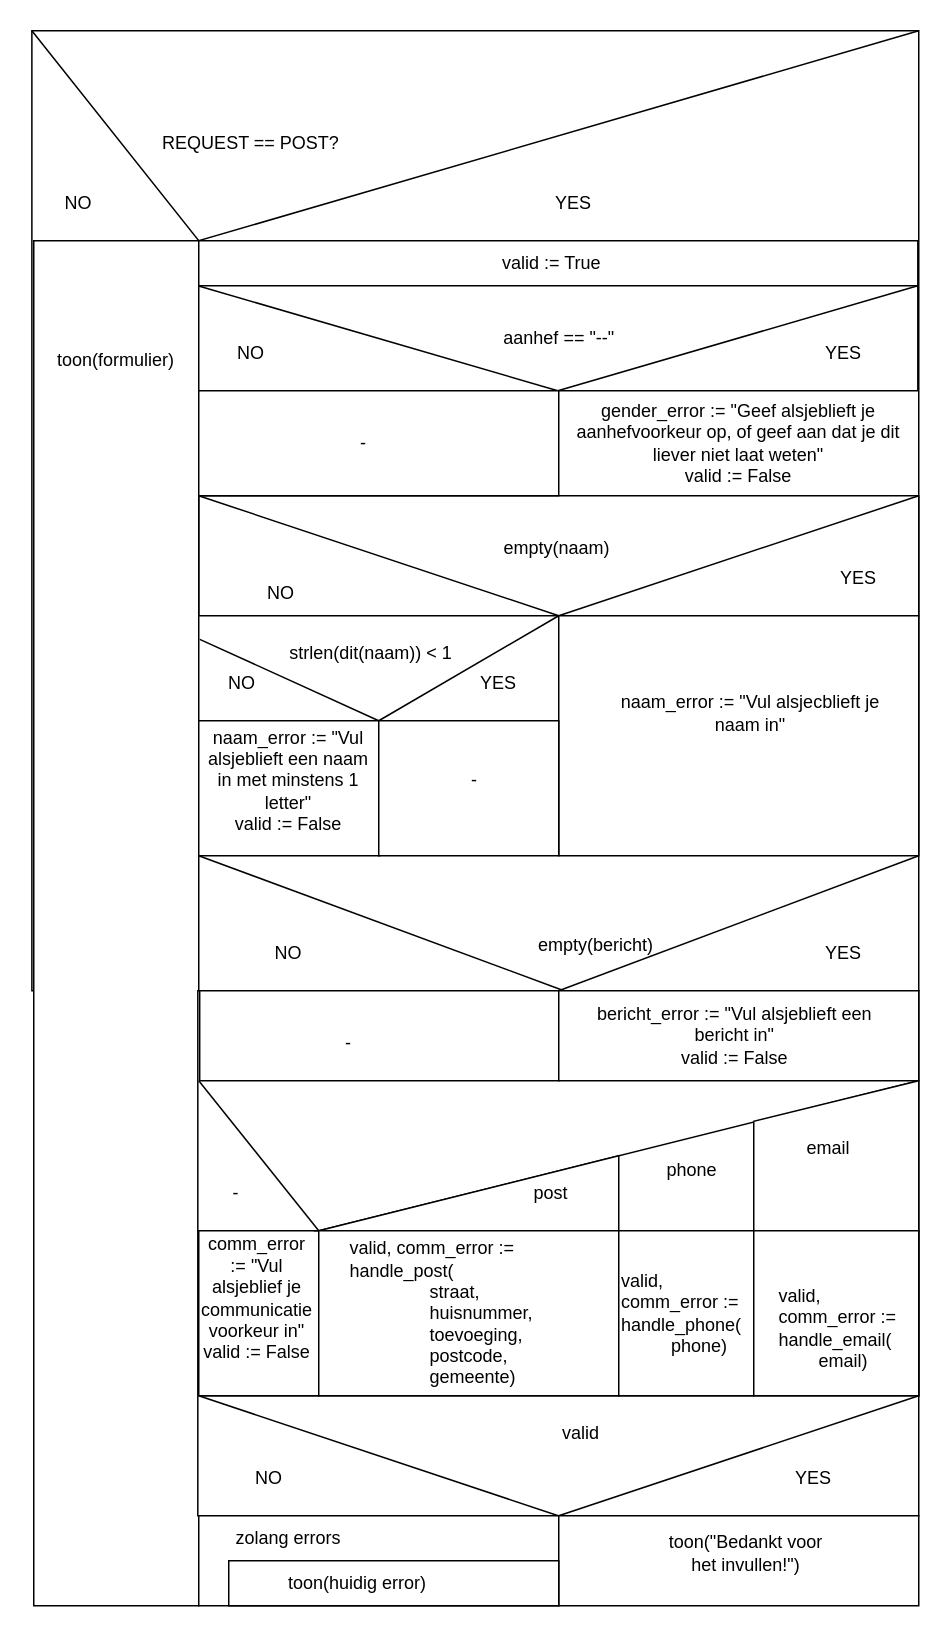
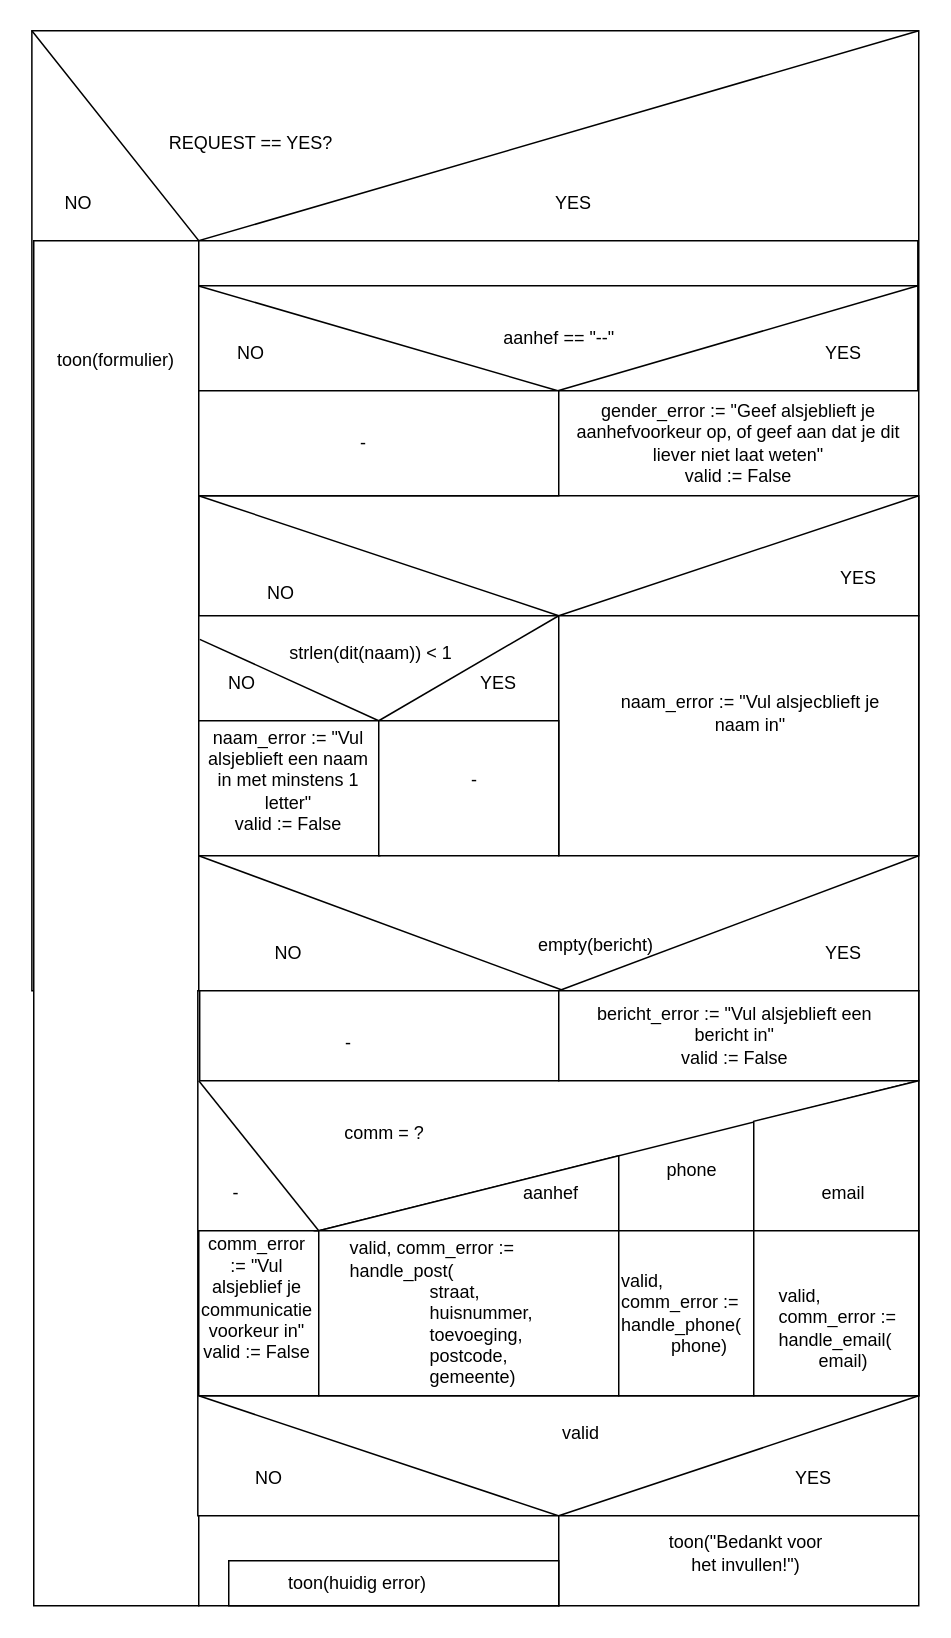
- <mxCell id="4" value="REQUEST == POST?" style="text;html=1;strokeColor=none;fillColor=none;align=center;verticalAlign=middle;whiteSpace=wrap;rounded=0;" parent="1" vertex="1"><mxGeometry x="72" y="80" width="190" height="30" as="geometry" /></mxCell>
+ <mxCell id="4" value="REQUEST == YES?" style="text;html=1;strokeColor=none;fillColor=none;align=center;verticalAlign=middle;whiteSpace=wrap;rounded=0;" parent="1" vertex="1"><mxGeometry x="72" y="80" width="190" height="30" as="geometry" /></mxCell>
- <mxCell id="78" value="valid := True" style="text;html=1;strokeColor=none;fillColor=none;align=center;verticalAlign=middle;whiteSpace=wrap;rounded=0;" vertex="1" parent="1"><mxGeometry x="319.5" y="160" width="95" height="30" as="geometry" /></mxCell>
- <mxCell id="17" value="empty(naam)" style="text;html=1;strokeColor=none;fillColor=none;align=center;verticalAlign=middle;whiteSpace=wrap;rounded=0;" parent="1" vertex="1"><mxGeometry x="312.32" y="350" width="118.12" height="30" as="geometry" /></mxCell>
+ <mxCell id="48" value="comm = ?" style="text;html=1;strokeColor=none;fillColor=none;align=center;verticalAlign=middle;whiteSpace=wrap;rounded=0;" vertex="1" parent="1"><mxGeometry x="225.75" y="740" width="60" height="30" as="geometry" /></mxCell>
- <mxCell id="56" value="email" style="text;html=1;strokeColor=none;fillColor=none;align=center;verticalAlign=middle;whiteSpace=wrap;rounded=0;" vertex="1" parent="1"><mxGeometry x="522" y="750" width="60" height="30" as="geometry" /></mxCell>
+ <mxCell id="56" value="email" style="text;html=1;strokeColor=none;fillColor=none;align=center;verticalAlign=middle;whiteSpace=wrap;rounded=0;" vertex="1" parent="1"><mxGeometry x="532" y="780" width="60" height="30" as="geometry" /></mxCell>
- <mxCell id="60" value="post" style="text;html=1;strokeColor=none;fillColor=none;align=center;verticalAlign=middle;whiteSpace=wrap;rounded=0;" vertex="1" parent="1"><mxGeometry x="337" y="780" width="60" height="30" as="geometry" /></mxCell>
+ <mxCell id="60" value="aanhef" style="text;html=1;strokeColor=none;fillColor=none;align=center;verticalAlign=middle;whiteSpace=wrap;rounded=0;" vertex="1" parent="1"><mxGeometry x="337" y="780" width="60" height="30" as="geometry" /></mxCell>
- <mxCell id="75" value="zolang errors" style="text;html=1;strokeColor=none;fillColor=none;align=center;verticalAlign=middle;whiteSpace=wrap;rounded=0;" vertex="1" parent="1"><mxGeometry x="144.18" y="1015" width="96.25" height="20" as="geometry" /></mxCell>
